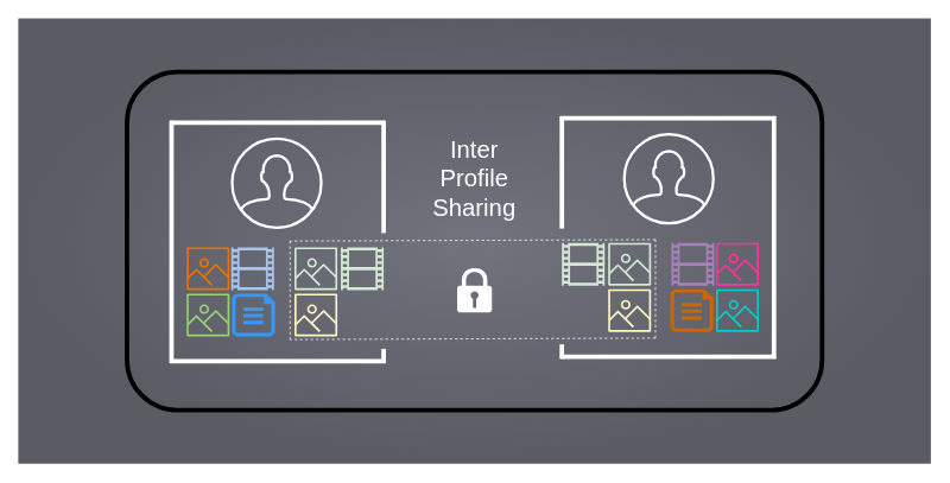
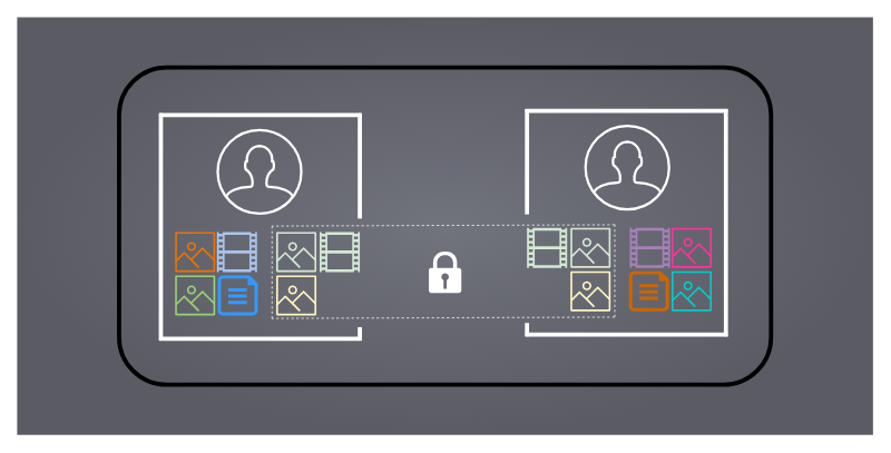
- <mxCell id="4" value="Inter&lt;div&gt;Profile&lt;/div&gt;&lt;div&gt;Sharing&lt;/div&gt;" style="text;html=1;align=center;verticalAlign=middle;whiteSpace=wrap;rounded=0;fontColor=#FFFFFF;fontSize=27;" vertex="1" parent="1"><mxGeometry x="462" y="155" width="140" height="90" as="geometry" /></mxCell>
